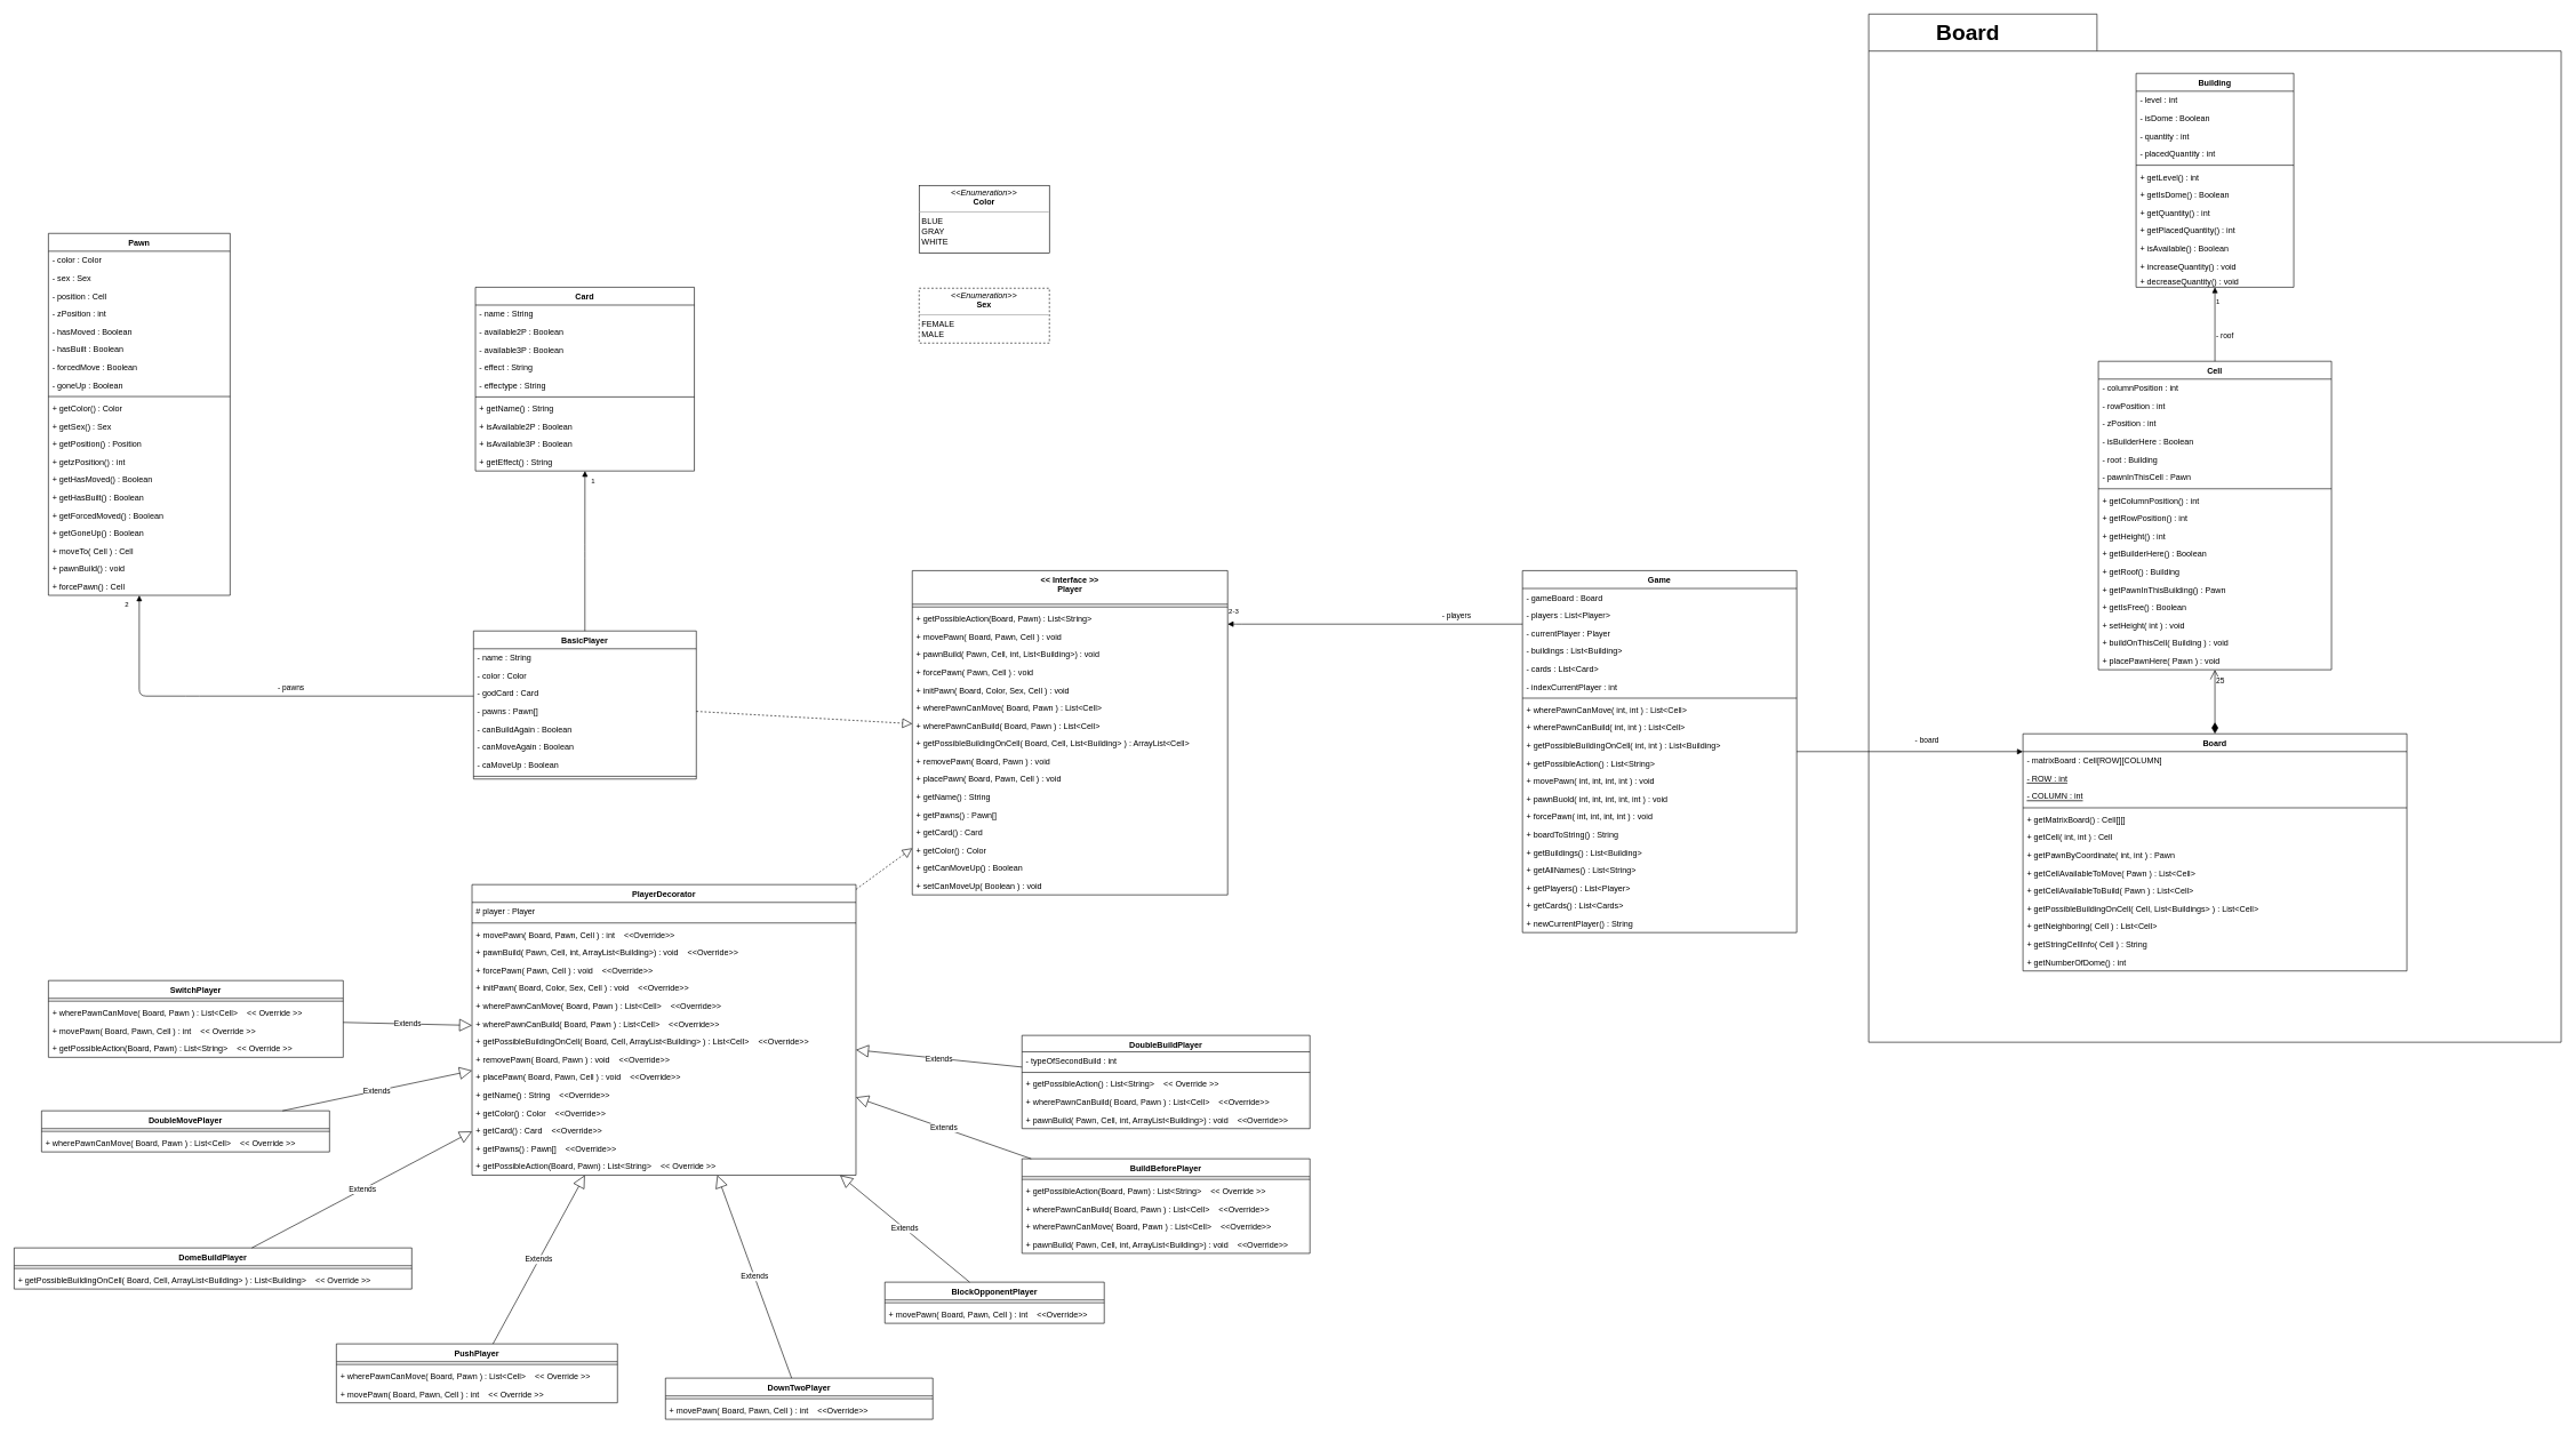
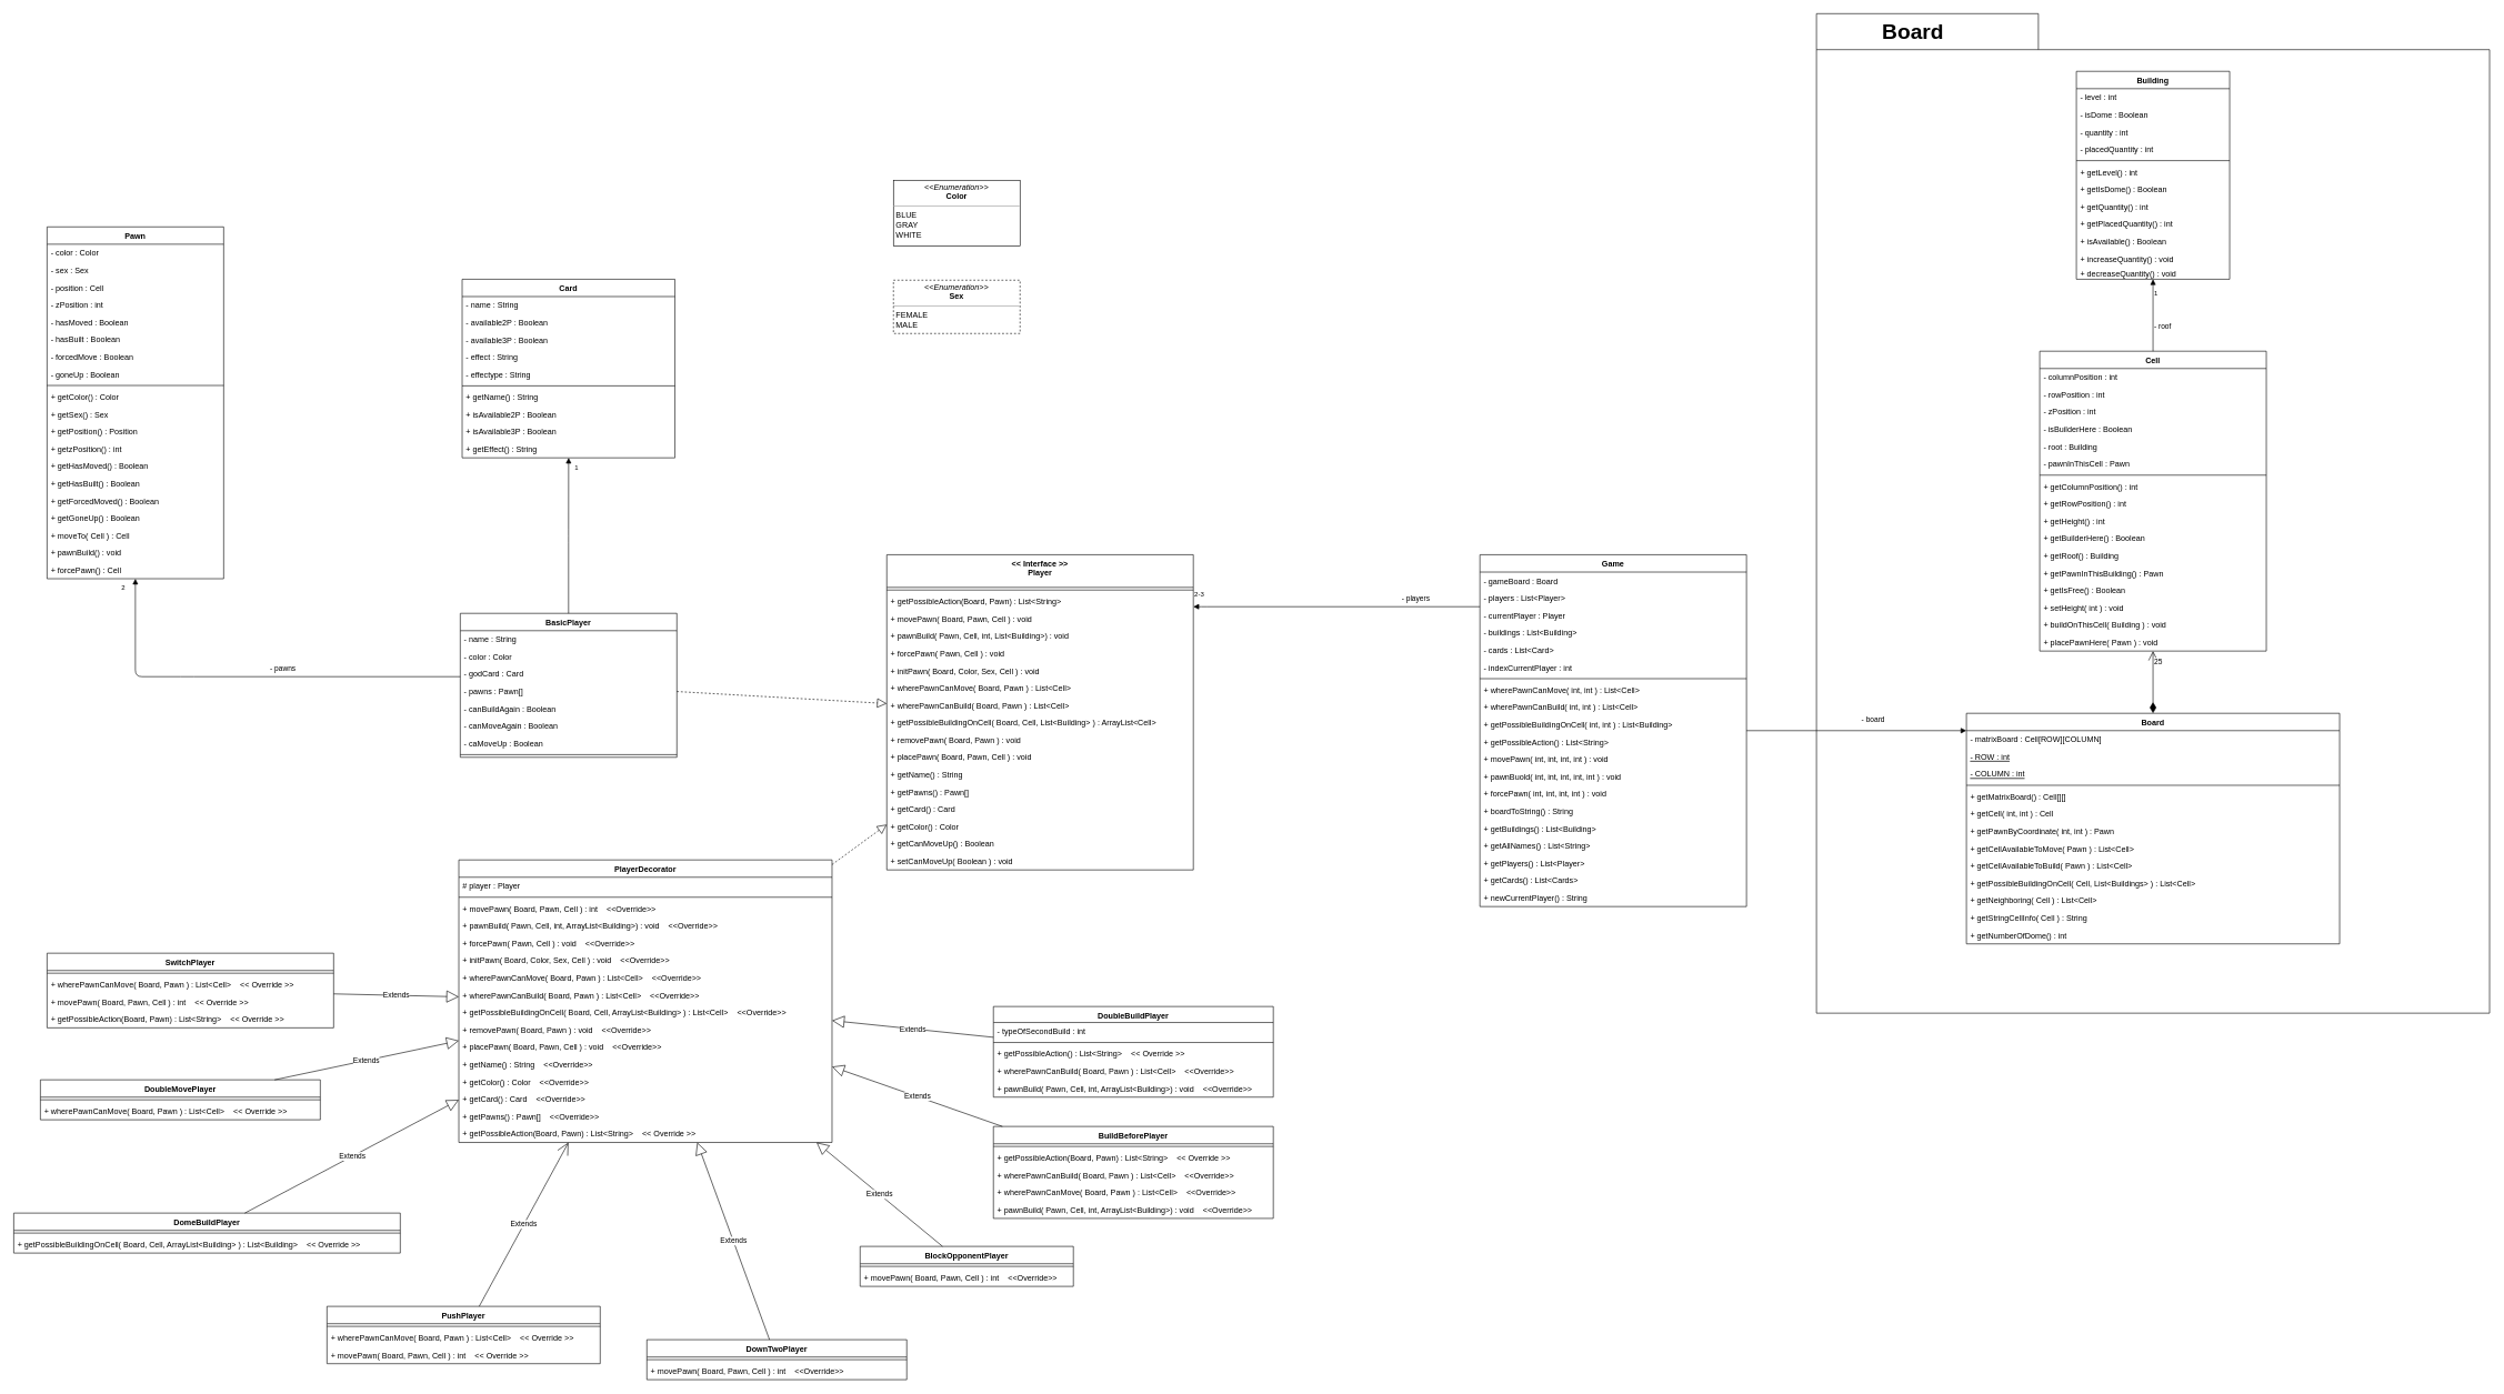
- <mxCell id="173" value="Extends" style="endArrow=block;endSize=16;endFill=0;html=1;" parent="1" source="161" target="135" edge="1"><mxGeometry width="160" relative="1" as="geometry"><mxPoint x="1130" y="1820" as="sourcePoint" /><mxPoint x="1290" y="1820" as="targetPoint" /></mxGeometry></mxCell>
+ <mxCell id="173" value="Extends" style="endArrow=open;endSize=16;endFill=0;html=1;" parent="1" source="161" target="135" edge="1"><mxGeometry width="160" relative="1" as="geometry"><mxPoint x="1130" y="1820" as="sourcePoint" /><mxPoint x="1290" y="1820" as="targetPoint" /></mxGeometry></mxCell>
